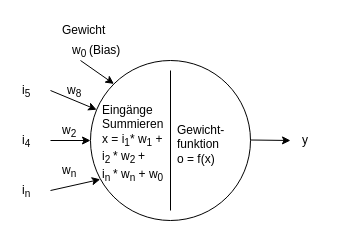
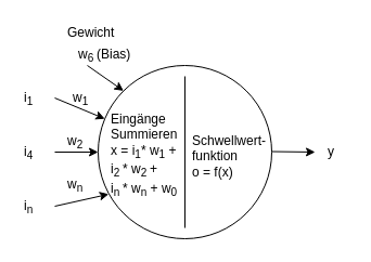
- <mxCell id="11" value="&lt;div&gt;w&lt;sub&gt;0 &lt;/sub&gt;(Bias)&lt;sub&gt;&lt;br&gt;&lt;/sub&gt;&lt;/div&gt;" style="text;html=1;resizable=0;points=[];autosize=1;align=left;verticalAlign=top;spacingTop=-4;" vertex="1" parent="1"><mxGeometry x="70" y="40" width="70" height="20" as="geometry" /></mxCell>
+ <mxCell id="11" value="&lt;div&gt;w&lt;sub&gt;6 &lt;/sub&gt;(Bias)&lt;sub&gt;&lt;br&gt;&lt;/sub&gt;&lt;/div&gt;" style="text;html=1;resizable=0;points=[];autosize=1;align=left;verticalAlign=top;spacingTop=-4;" vertex="1" parent="1"><mxGeometry x="70" y="40" width="70" height="20" as="geometry" /></mxCell>
- <mxCell id="8" value="i&lt;sub&gt;5&lt;/sub&gt;" style="text;html=1;resizable=0;points=[];autosize=1;align=left;verticalAlign=top;spacingTop=-4;" vertex="1" parent="1"><mxGeometry x="20" y="80" width="20" height="20" as="geometry" /></mxCell>
+ <mxCell id="8" value="i&lt;sub&gt;1&lt;/sub&gt;" style="text;html=1;resizable=0;points=[];autosize=1;align=left;verticalAlign=top;spacingTop=-4;" vertex="1" parent="1"><mxGeometry x="20" y="80" width="20" height="20" as="geometry" /></mxCell>
- <mxCell id="14" value="&lt;div&gt;w&lt;sub&gt;8&lt;/sub&gt;&lt;/div&gt;" style="text;html=1;resizable=0;points=[];autosize=1;align=left;verticalAlign=top;spacingTop=-4;" vertex="1" parent="1"><mxGeometry x="65" y="80" width="30" height="20" as="geometry" /></mxCell>
+ <mxCell id="14" value="&lt;div&gt;w&lt;sub&gt;1&lt;/sub&gt;&lt;/div&gt;" style="text;html=1;resizable=0;points=[];autosize=1;align=left;verticalAlign=top;spacingTop=-4;" vertex="1" parent="1"><mxGeometry x="65" y="80" width="30" height="20" as="geometry" /></mxCell>
- <mxCell id="17" value="&lt;div&gt;Gewicht-&lt;/div&gt;&lt;div&gt;funktion&lt;/div&gt;&lt;div&gt;o = f(x)&lt;br&gt; &lt;/div&gt;" style="text;html=1;resizable=0;points=[];autosize=1;align=left;verticalAlign=top;spacingTop=-4;" vertex="1" parent="1"><mxGeometry x="175" y="120" width="90" height="40" as="geometry" /></mxCell>
+ <mxCell id="17" value="&lt;div&gt;Schwellwert-&lt;/div&gt;&lt;div&gt;funktion&lt;/div&gt;&lt;div&gt;o = f(x)&lt;br&gt; &lt;/div&gt;" style="text;html=1;resizable=0;points=[];autosize=1;align=left;verticalAlign=top;spacingTop=-4;" vertex="1" parent="1"><mxGeometry x="175" y="120" width="90" height="40" as="geometry" /></mxCell>
